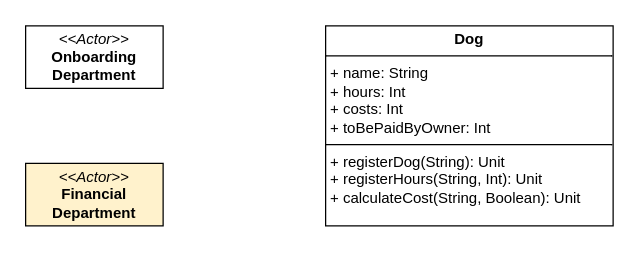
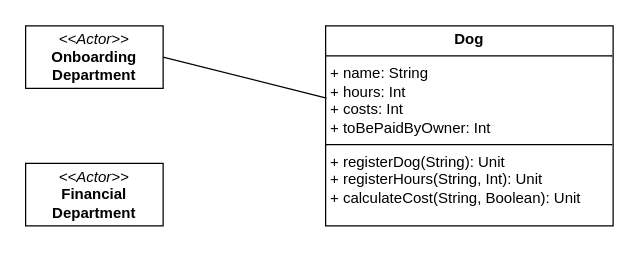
+ <mxCell id="5" value="" style="endArrow=none;html=1;rounded=0;exitX=1;exitY=0.5;exitDx=0;exitDy=0;entryX=0.003;entryY=0.361;entryDx=0;entryDy=0;entryPerimeter=0;endFill=0;" edge="1" parent="1" source="3" target="2"><mxGeometry width="50" height="50" relative="1" as="geometry"><mxPoint x="420" y="140" as="sourcePoint" /><mxPoint x="470" y="90" as="targetPoint" /></mxGeometry></mxCell>
- <mxCell id="4" value="&lt;i&gt;&amp;lt;&amp;lt;Actor&amp;gt;&amp;gt;&lt;br&gt;&lt;/i&gt;&lt;b&gt;Financial&lt;br&gt;Department&lt;/b&gt;" style="html=1;whiteSpace=wrap;fillColor=#fff2cc;" vertex="1" parent="1"><mxGeometry x="20" y="130" width="110" height="50" as="geometry" /></mxCell>
+ <mxCell id="4" value="&lt;i&gt;&amp;lt;&amp;lt;Actor&amp;gt;&amp;gt;&lt;br&gt;&lt;/i&gt;&lt;b&gt;Financial&lt;br&gt;Department&lt;/b&gt;" style="html=1;whiteSpace=wrap;" vertex="1" parent="1"><mxGeometry x="20" y="130" width="110" height="50" as="geometry" /></mxCell>
